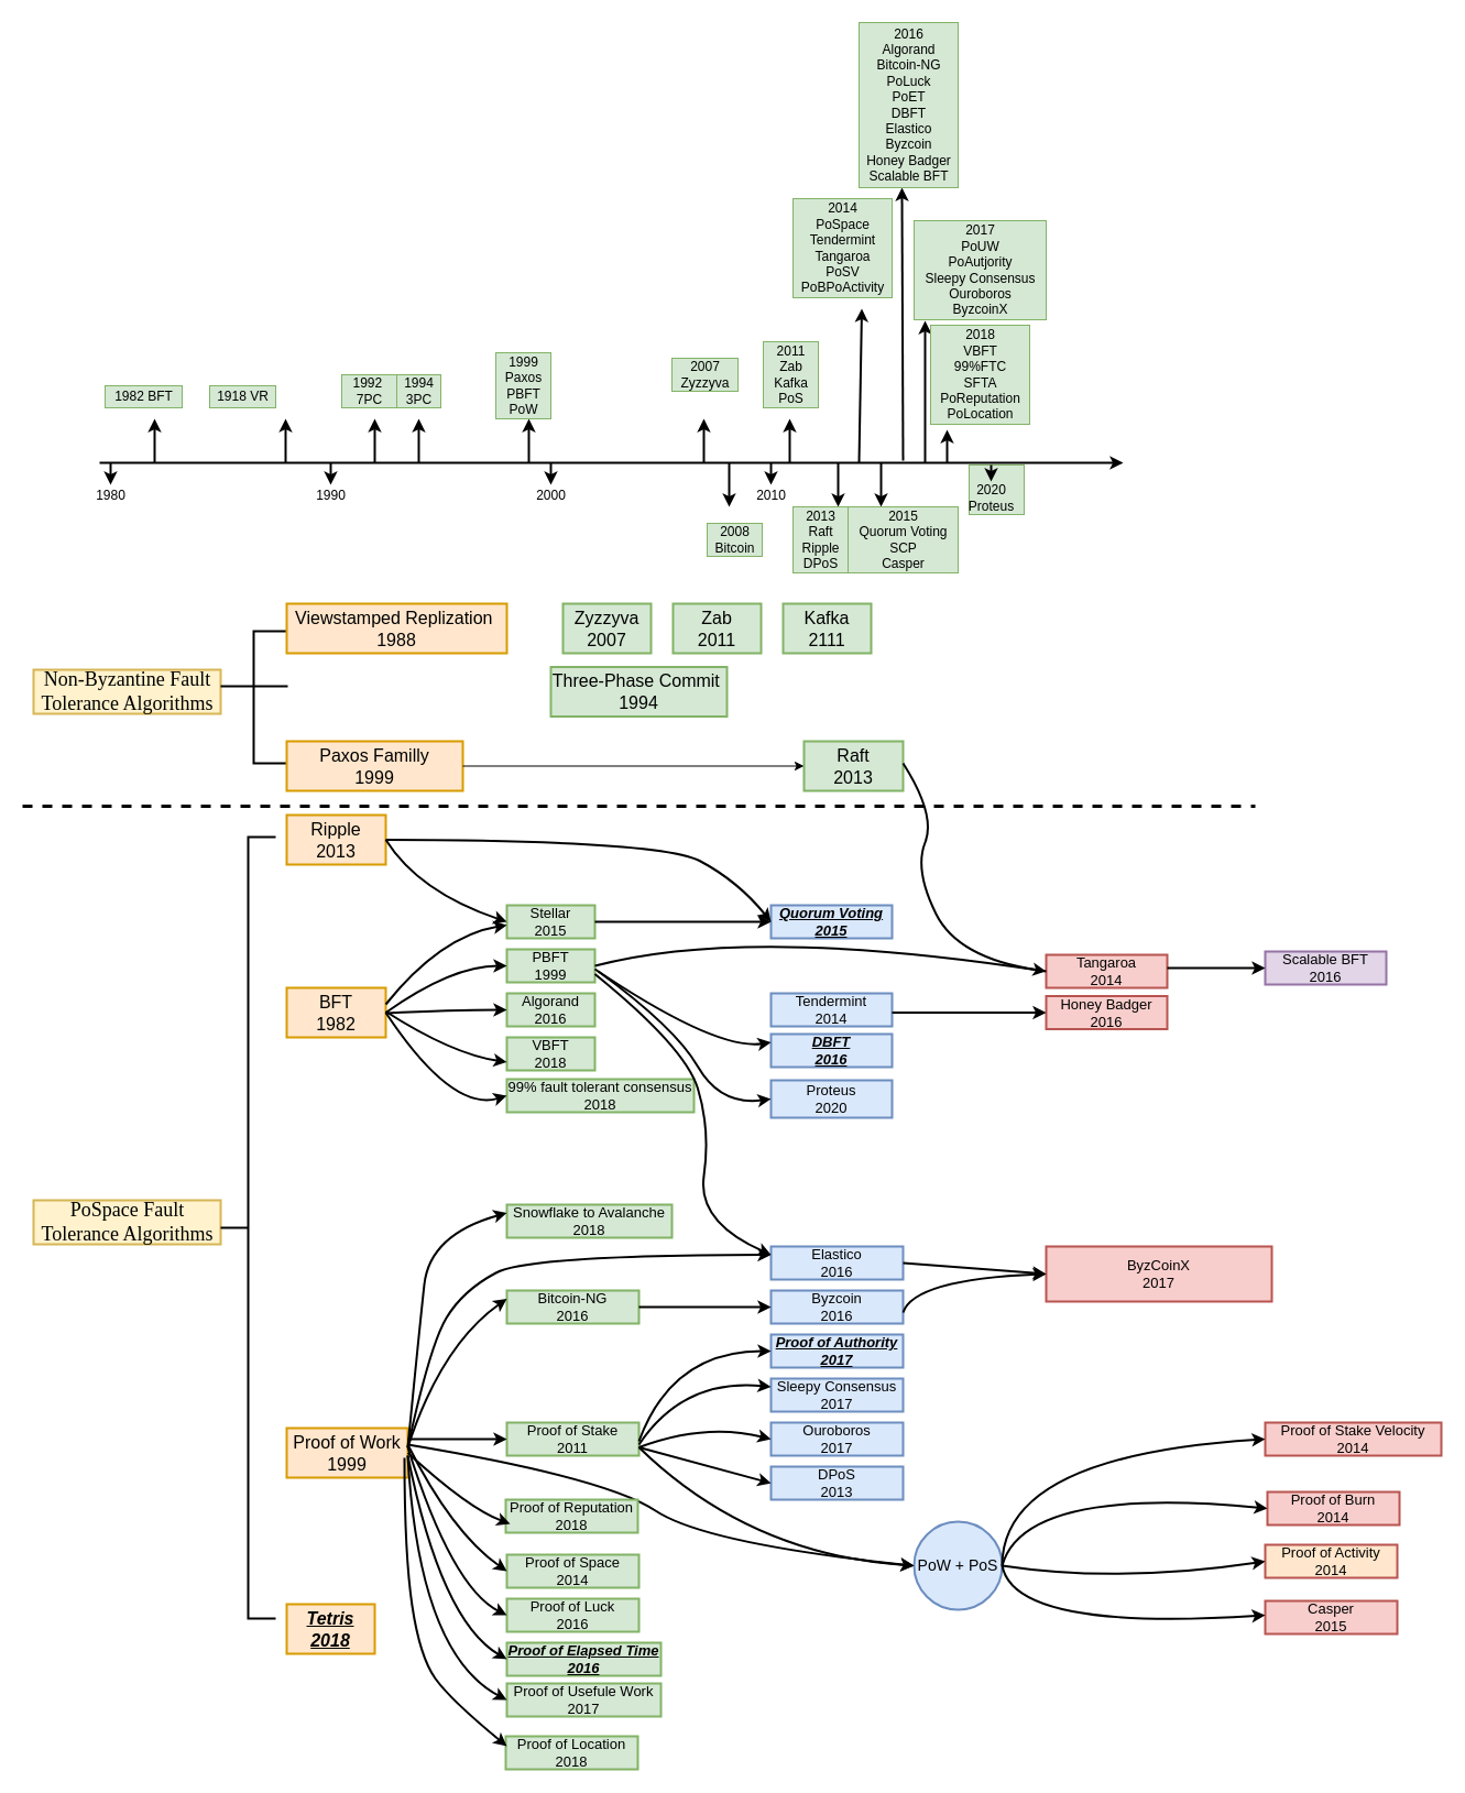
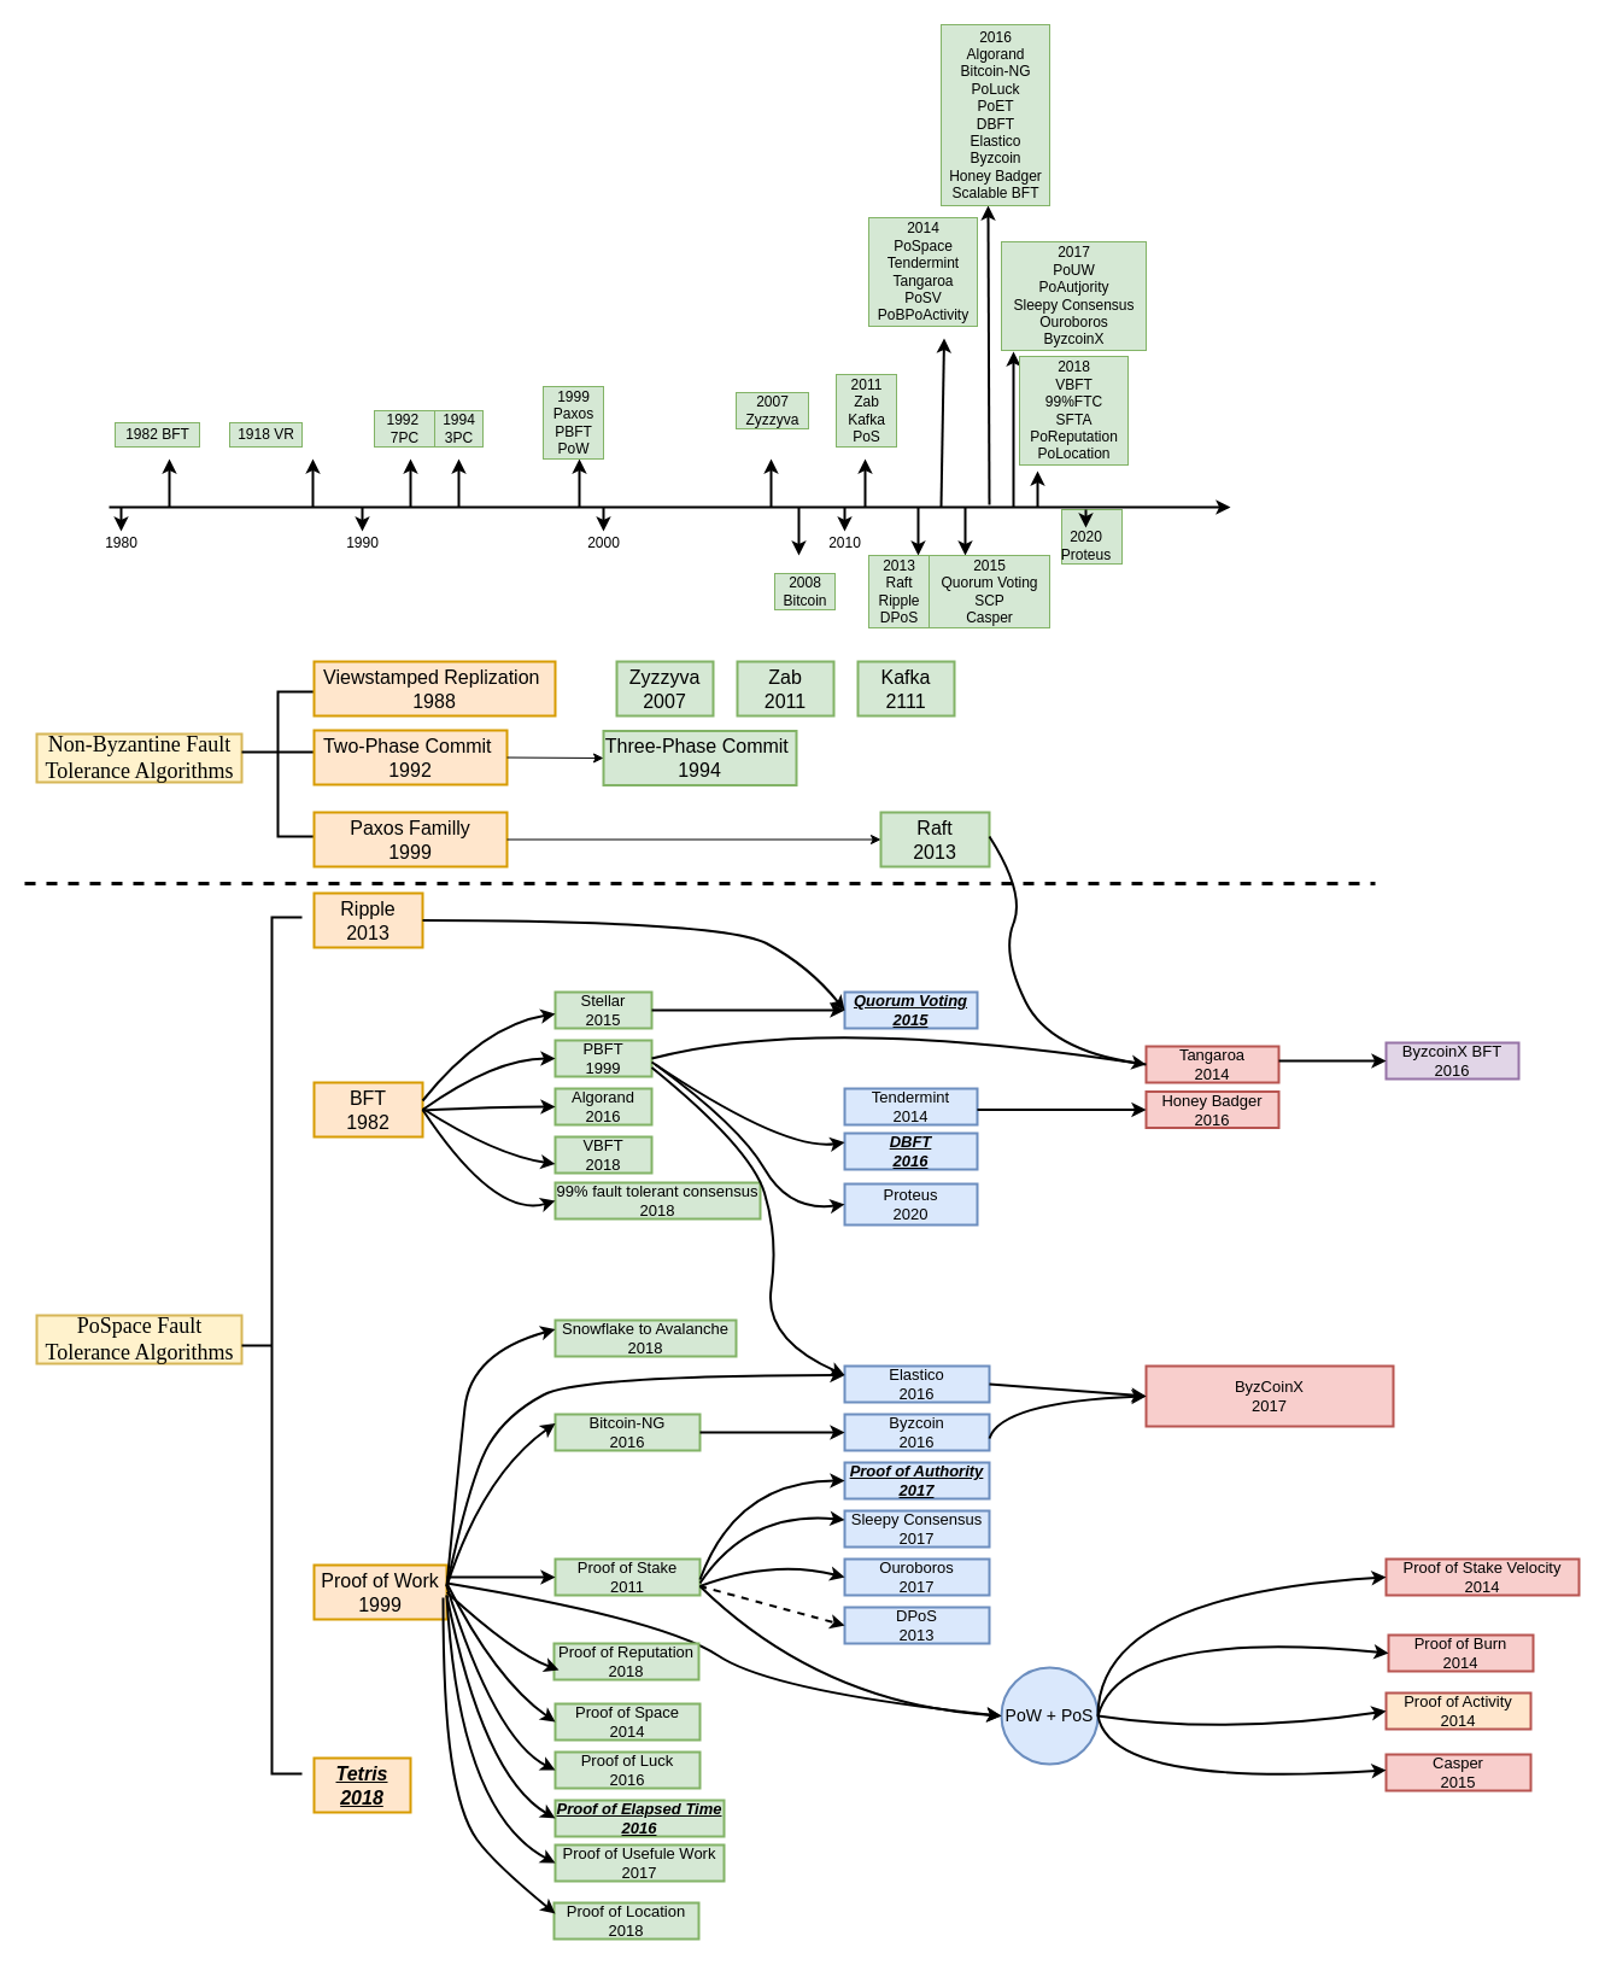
+ <mxCell id="9" value="&lt;font style=&quot;font-size: 16px&quot;&gt;Two-Phase Commit&amp;nbsp;&lt;br&gt;1992&lt;/font&gt;" style="rounded=0;whiteSpace=wrap;html=1;strokeWidth=2;fillColor=#ffe6cc;strokeColor=#d79b00;" parent="1" vertex="1"><mxGeometry x="260" y="605" width="160" height="45" as="geometry" /></mxCell>
+ <mxCell id="11" value="" style="endArrow=classic;html=1;exitX=1;exitY=0.5;exitDx=0;exitDy=0;entryX=0;entryY=0.5;entryDx=0;entryDy=0;" parent="1" source="9" target="10" edge="1"><mxGeometry width="50" height="50" relative="1" as="geometry"><mxPoint x="410" y="633" as="sourcePoint" /><mxPoint x="500" y="623" as="targetPoint" /></mxGeometry></mxCell>
- <mxCell id="35" value="" style="curved=1;endArrow=classic;html=1;strokeWidth=2;exitX=1;exitY=0.5;exitDx=0;exitDy=0;entryX=0;entryY=0.5;entryDx=0;entryDy=0;" parent="1" source="18" target="22" edge="1"><mxGeometry width="50" height="50" relative="1" as="geometry"><mxPoint x="640" y="920" as="sourcePoint" /><mxPoint x="690" y="870" as="targetPoint" /><Array as="points"><mxPoint x="380" y="810" /></Array></mxGeometry></mxCell>
- <mxCell id="33" value="&lt;font style=&quot;font-size: 13px&quot;&gt;Scalable BFT&lt;br&gt;2016&lt;br&gt;&lt;/font&gt;" style="rounded=0;whiteSpace=wrap;html=1;strokeWidth=2;fillColor=#e1d5e7;strokeColor=#9673a6;" parent="1" vertex="1"><mxGeometry x="1149" y="864" width="110" height="30" as="geometry" /></mxCell>
+ <mxCell id="33" value="&lt;font style=&quot;font-size: 13px&quot;&gt;ByzcoinX BFT&lt;br&gt;2016&lt;br&gt;&lt;/font&gt;" style="rounded=0;whiteSpace=wrap;html=1;strokeWidth=2;fillColor=#e1d5e7;strokeColor=#9673a6;" parent="1" vertex="1"><mxGeometry x="1149" y="864" width="110" height="30" as="geometry" /></mxCell>
- <mxCell id="81" value="" style="curved=1;endArrow=classic;html=1;strokeWidth=2;entryX=0;entryY=0.5;entryDx=0;entryDy=0;exitX=1;exitY=0.75;exitDx=0;exitDy=0;" parent="1" source="43" target="54" edge="1"><mxGeometry width="50" height="50" relative="1" as="geometry"><mxPoint x="590" y="1324.5" as="sourcePoint" /><mxPoint x="710" y="1317" as="targetPoint" /><Array as="points" /></mxGeometry></mxCell>
+ <mxCell id="81" value="" style="curved=1;endArrow=classic;html=1;strokeWidth=2;entryX=0;entryY=0.5;entryDx=0;entryDy=0;exitX=1;exitY=0.75;exitDx=0;exitDy=0;dashed=1;" parent="1" source="43" target="54" edge="1"><mxGeometry width="50" height="50" relative="1" as="geometry"><mxPoint x="590" y="1324.5" as="sourcePoint" /><mxPoint x="710" y="1317" as="targetPoint" /><Array as="points" /></mxGeometry></mxCell>
